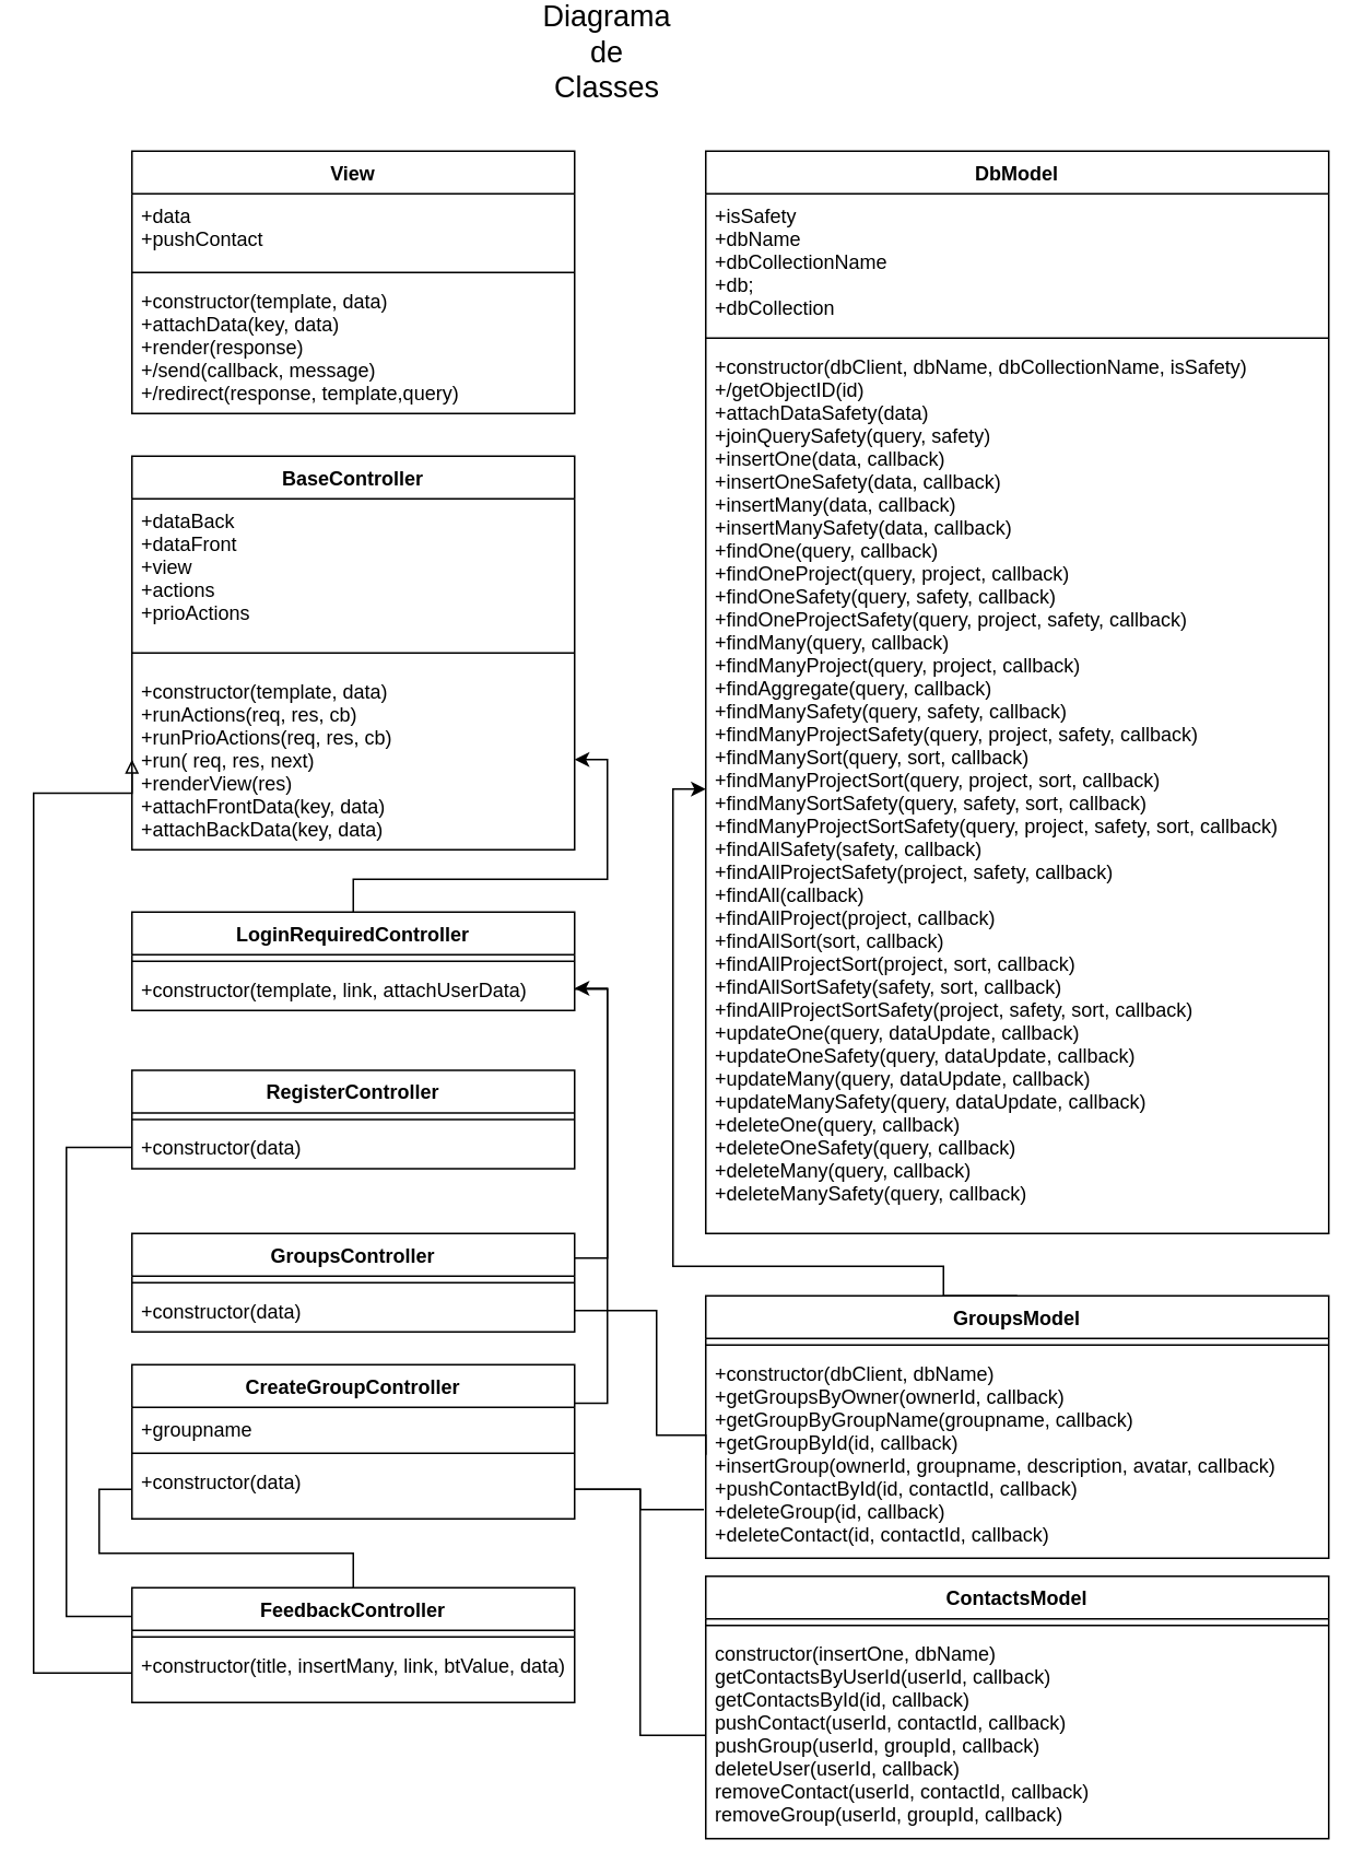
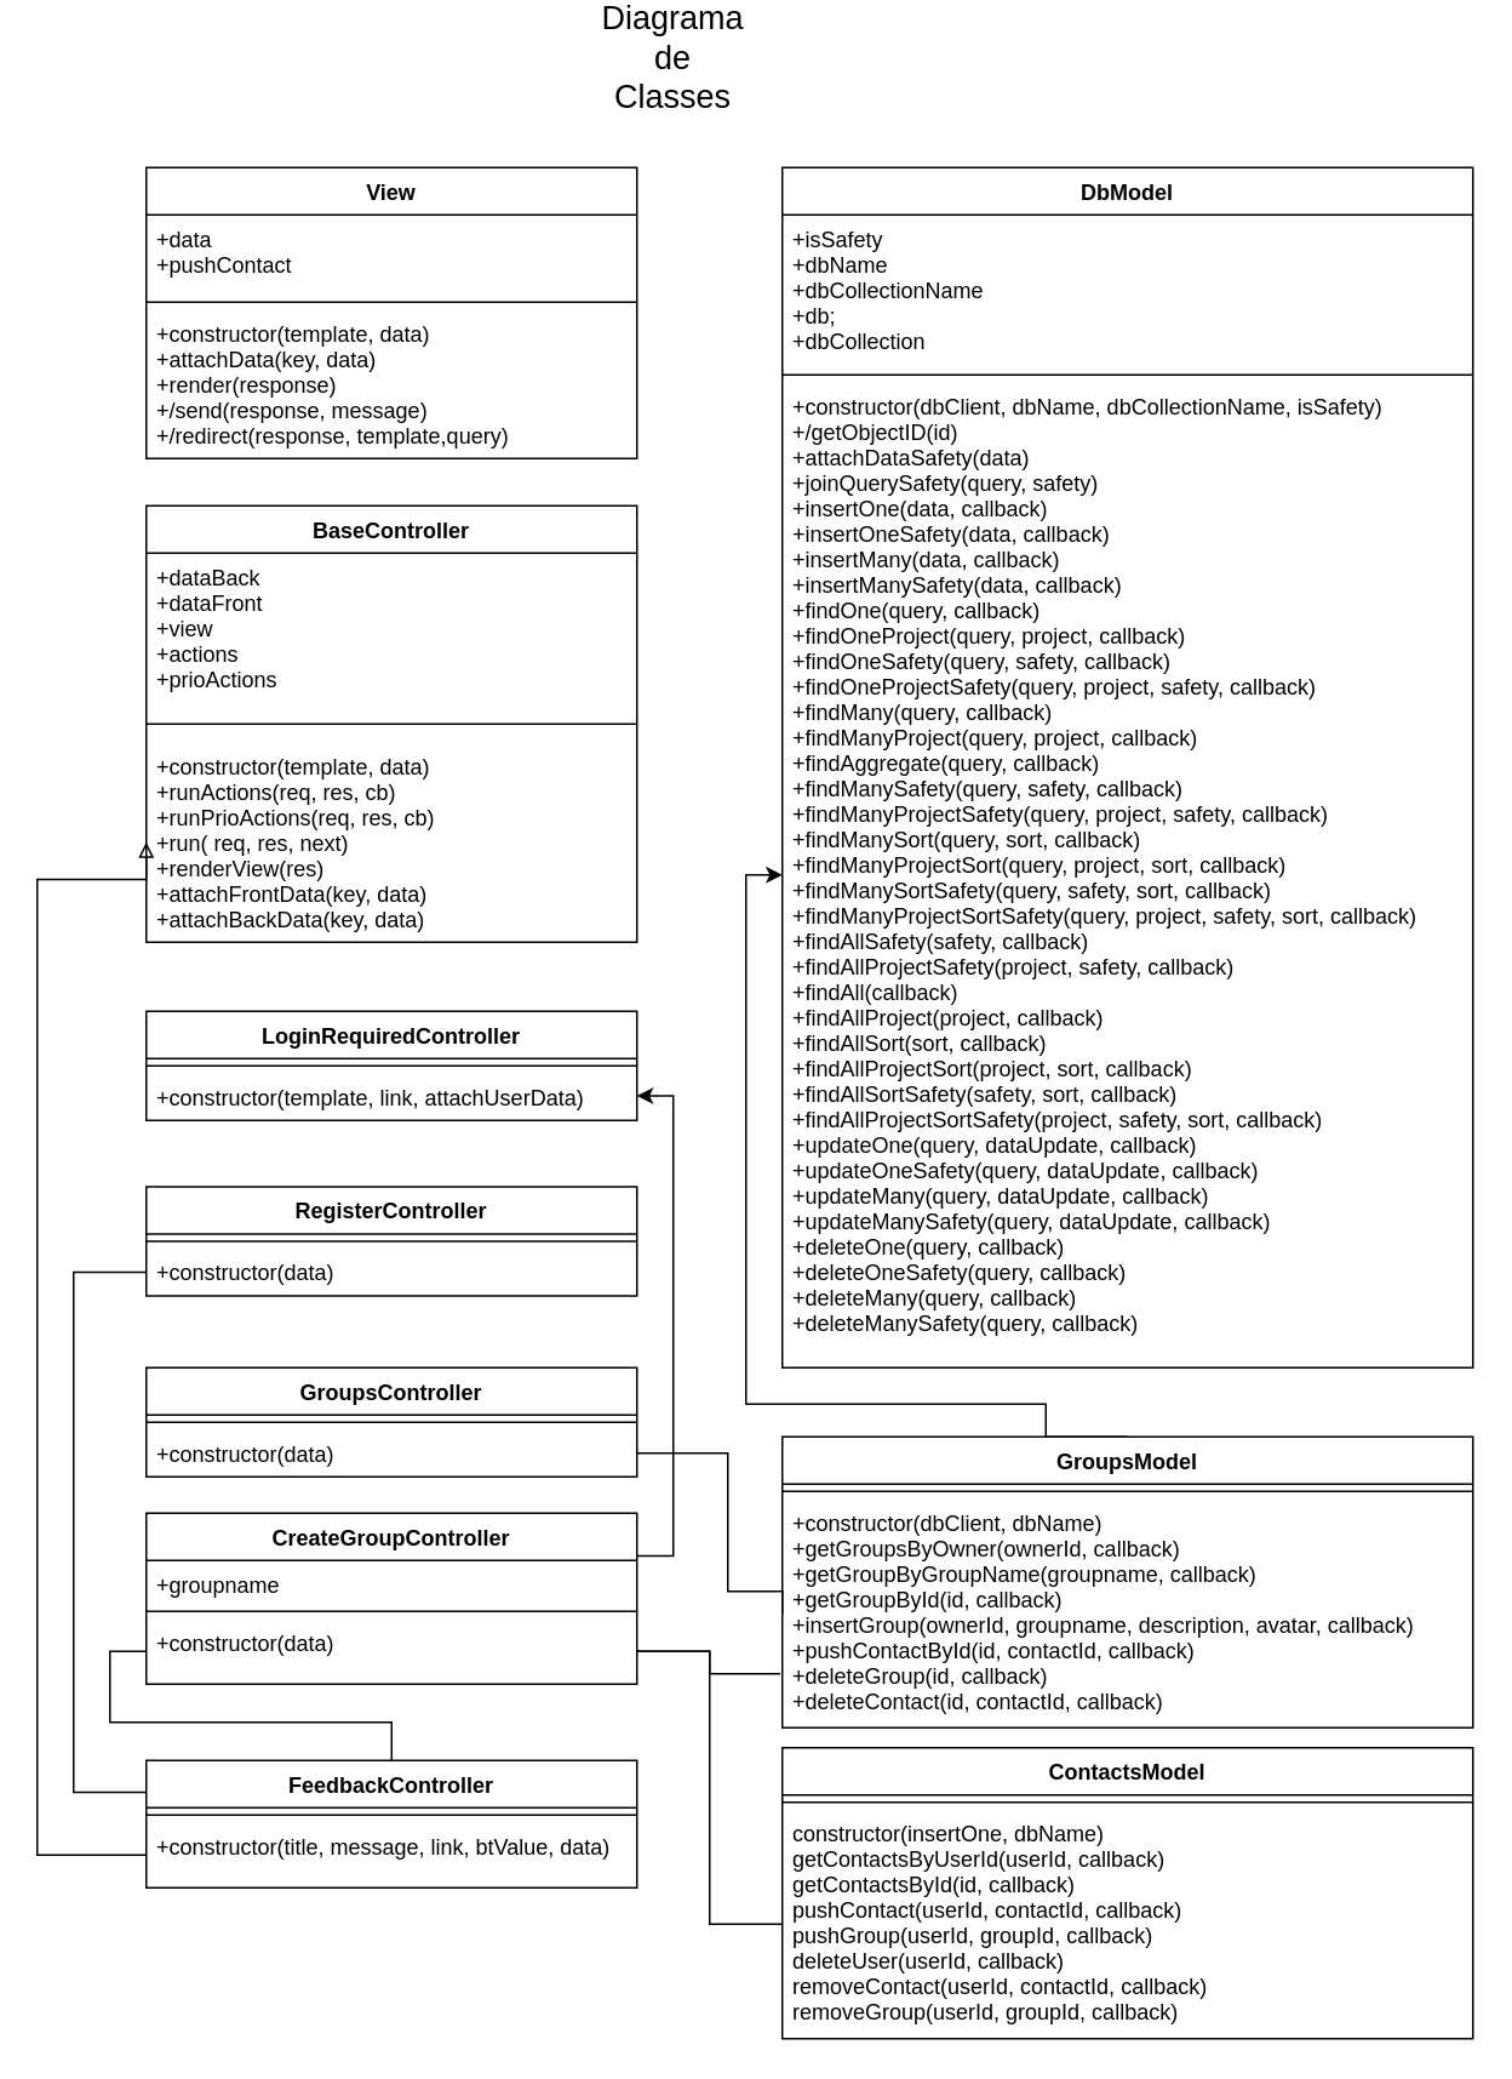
- <mxCell id="5" value="+constructor(template, data)&#10;+attachData(key, data)&#10;+render(response)&#10;+/send(callback, message)&#10;+/redirect(response, template,query)&#10; &#10;" style="text;strokeColor=none;fillColor=none;align=left;verticalAlign=top;spacingLeft=4;spacingRight=4;overflow=hidden;rotatable=0;points=[[0,0.5],[1,0.5]];portConstraint=eastwest;" parent="2" vertex="1"><mxGeometry y="78" width="270" height="82" as="geometry" /></mxCell>
+ <mxCell id="5" value="+constructor(template, data)&#10;+attachData(key, data)&#10;+render(response)&#10;+/send(response, message)&#10;+/redirect(response, template,query)&#10; &#10;" style="text;strokeColor=none;fillColor=none;align=left;verticalAlign=top;spacingLeft=4;spacingRight=4;overflow=hidden;rotatable=0;points=[[0,0.5],[1,0.5]];portConstraint=eastwest;" parent="2" vertex="1"><mxGeometry y="78" width="270" height="82" as="geometry" /></mxCell>
- <mxCell id="10" style="edgeStyle=orthogonalEdgeStyle;rounded=0;orthogonalLoop=1;jettySize=auto;html=1;exitX=0.5;exitY=0;exitDx=0;exitDy=0;entryX=1;entryY=0.5;entryDx=0;entryDy=0;" parent="1" source="11" target="9" edge="1"><mxGeometry relative="1" as="geometry" /></mxCell>
- <mxCell id="21" style="edgeStyle=orthogonalEdgeStyle;rounded=0;orthogonalLoop=1;jettySize=auto;html=1;exitX=1;exitY=0.25;exitDx=0;exitDy=0;entryX=1;entryY=0.5;entryDx=0;entryDy=0;startArrow=none;startFill=0;endArrow=none;endFill=0;fontSize=18;" parent="1" source="22" target="13" edge="1"><mxGeometry relative="1" as="geometry" /></mxCell>
- <mxCell id="42" value="+constructor(title, insertMany, link, btValue, data)&#10;" style="text;strokeColor=none;fillColor=none;align=left;verticalAlign=top;spacingLeft=4;spacingRight=4;overflow=hidden;rotatable=0;points=[[0,0.5],[1,0.5]];portConstraint=eastwest;" parent="40" vertex="1"><mxGeometry y="34" width="270" height="36" as="geometry" /></mxCell>
+ <mxCell id="42" value="+constructor(title, message, link, btValue, data)&#10;" style="text;strokeColor=none;fillColor=none;align=left;verticalAlign=top;spacingLeft=4;spacingRight=4;overflow=hidden;rotatable=0;points=[[0,0.5],[1,0.5]];portConstraint=eastwest;" parent="40" vertex="1"><mxGeometry y="34" width="270" height="36" as="geometry" /></mxCell>
